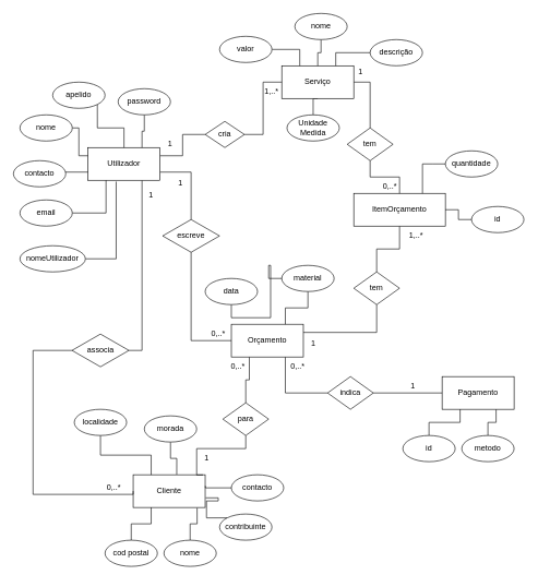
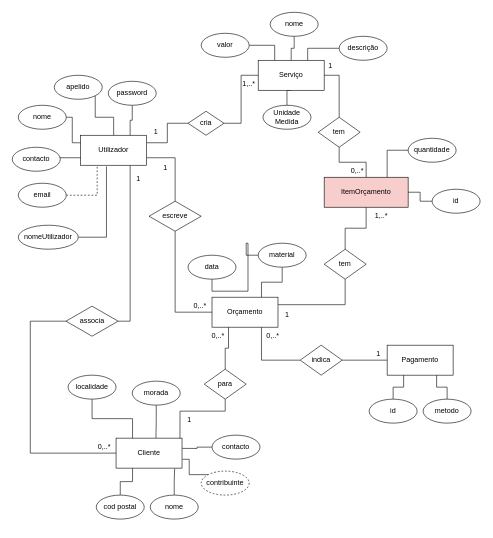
- <mxCell id="16" value="apelido" style="ellipse;whiteSpace=wrap;html=1;" parent="1" vertex="1"><mxGeometry x="80" y="125" width="80" height="40" as="geometry" /></mxCell>
+ <mxCell id="16" value="apelido" style="ellipse;whiteSpace=wrap;html=1;" parent="1" vertex="1"><mxGeometry x="90" y="125" width="80" height="40" as="geometry" /></mxCell>
- <mxCell id="26" value="ItemOrçamento" style="html=1;whiteSpace=wrap;" parent="1" vertex="1"><mxGeometry x="540" y="295" width="140" height="50" as="geometry" /></mxCell>
+ <mxCell id="26" value="ItemOrçamento" style="html=1;whiteSpace=wrap;fillColor=#f8cecc;" parent="1" vertex="1"><mxGeometry x="540" y="295" width="140" height="50" as="geometry" /></mxCell>
- <mxCell id="21" style="edgeStyle=orthogonalEdgeStyle;rounded=0;orthogonalLoop=1;jettySize=auto;html=1;exitX=1;exitY=0.5;exitDx=0;exitDy=0;entryX=0.25;entryY=1;entryDx=0;entryDy=0;endArrow=none;endFill=0;" parent="1" source="22" target="5" edge="1"><mxGeometry relative="1" as="geometry" /></mxCell>
+ <mxCell id="21" style="edgeStyle=orthogonalEdgeStyle;rounded=0;orthogonalLoop=1;jettySize=auto;html=1;exitX=1;exitY=0.5;exitDx=0;exitDy=0;entryX=0.25;entryY=1;entryDx=0;entryDy=0;endArrow=none;endFill=0;dashed=1;" parent="1" source="22" target="5" edge="1"><mxGeometry relative="1" as="geometry" /></mxCell>
- <mxCell id="35" value="Pagamento" style="html=1;whiteSpace=wrap;" parent="1" vertex="1"><mxGeometry x="675" y="575" width="110" height="50" as="geometry" /></mxCell>
+ <mxCell id="35" value="Pagamento" style="html=1;whiteSpace=wrap;" parent="1" vertex="1"><mxGeometry x="645" y="575" width="110" height="50" as="geometry" /></mxCell>
- <mxCell id="12" value="Cliente" style="html=1;whiteSpace=wrap;" parent="1" vertex="1"><mxGeometry x="203" y="725" width="110" height="50" as="geometry" /></mxCell>
+ <mxCell id="12" value="Cliente" style="html=1;whiteSpace=wrap;" parent="1" vertex="1"><mxGeometry x="193" y="730" width="110" height="50" as="geometry" /></mxCell>
- <mxCell id="44" value="contribuinte" style="ellipse;whiteSpace=wrap;html=1;" parent="1" vertex="1"><mxGeometry x="335" y="785" width="80" height="40" as="geometry" /></mxCell>
+ <mxCell id="44" value="contribuinte" style="ellipse;whiteSpace=wrap;html=1;dashed=1;" parent="1" vertex="1"><mxGeometry x="335" y="785" width="80" height="40" as="geometry" /></mxCell>
